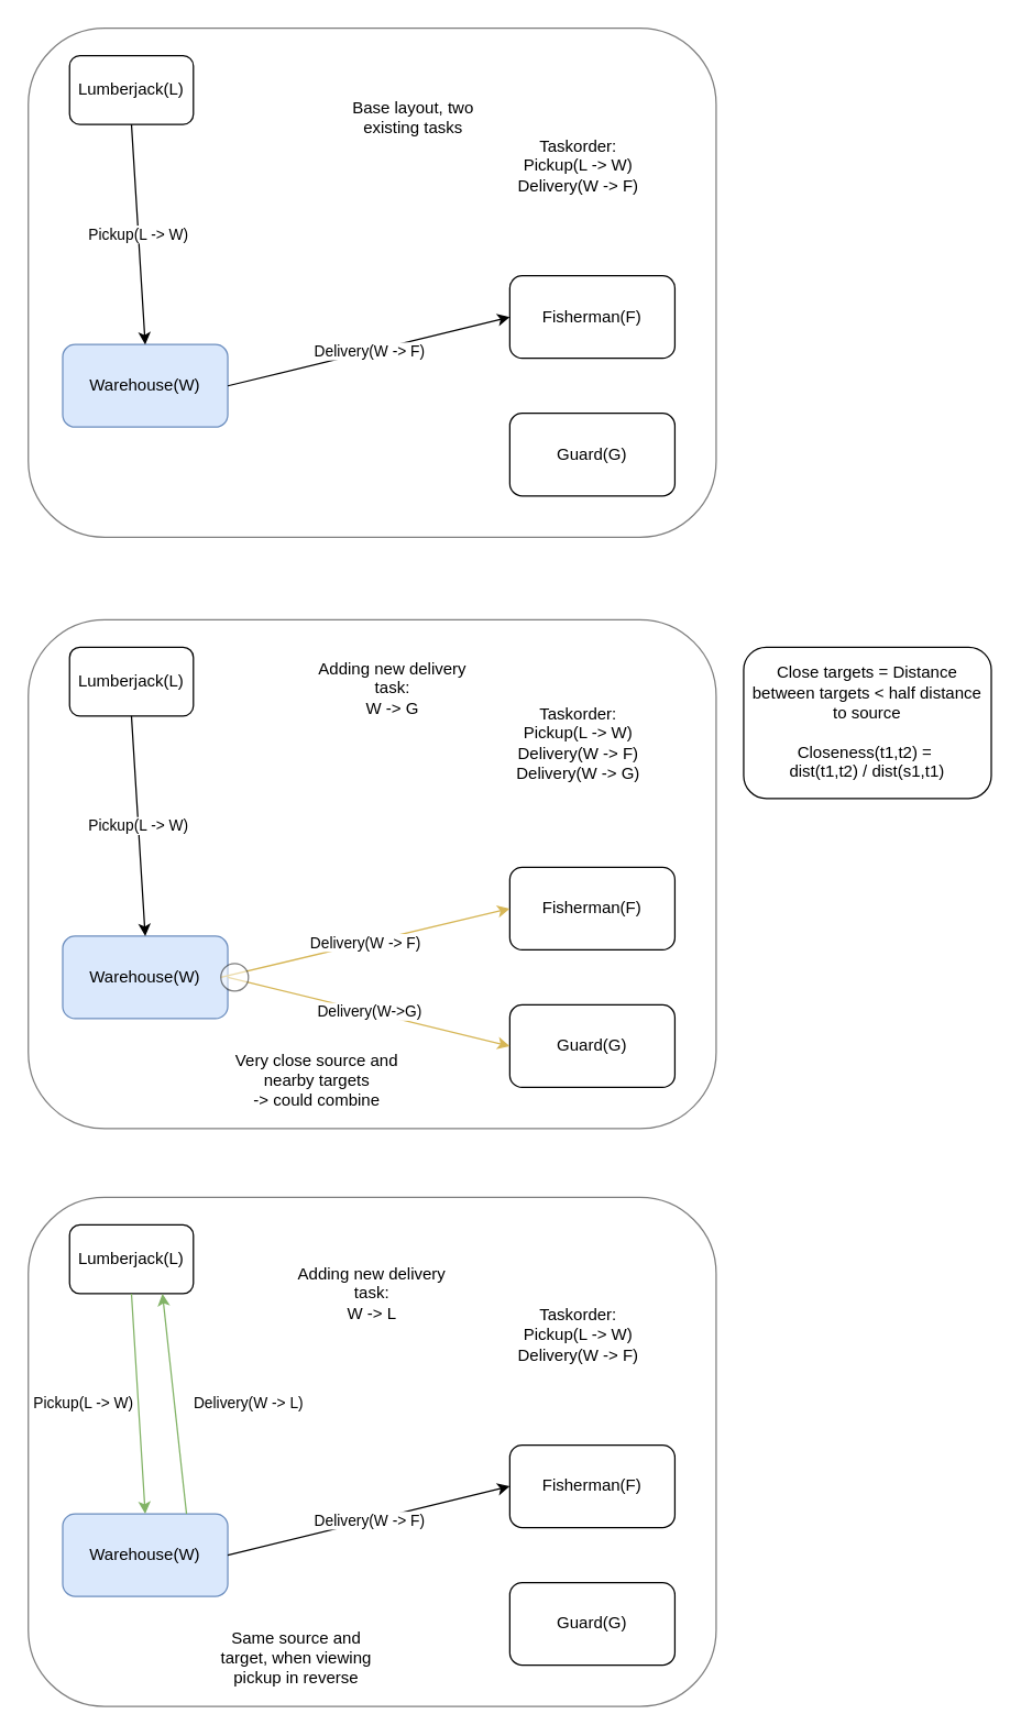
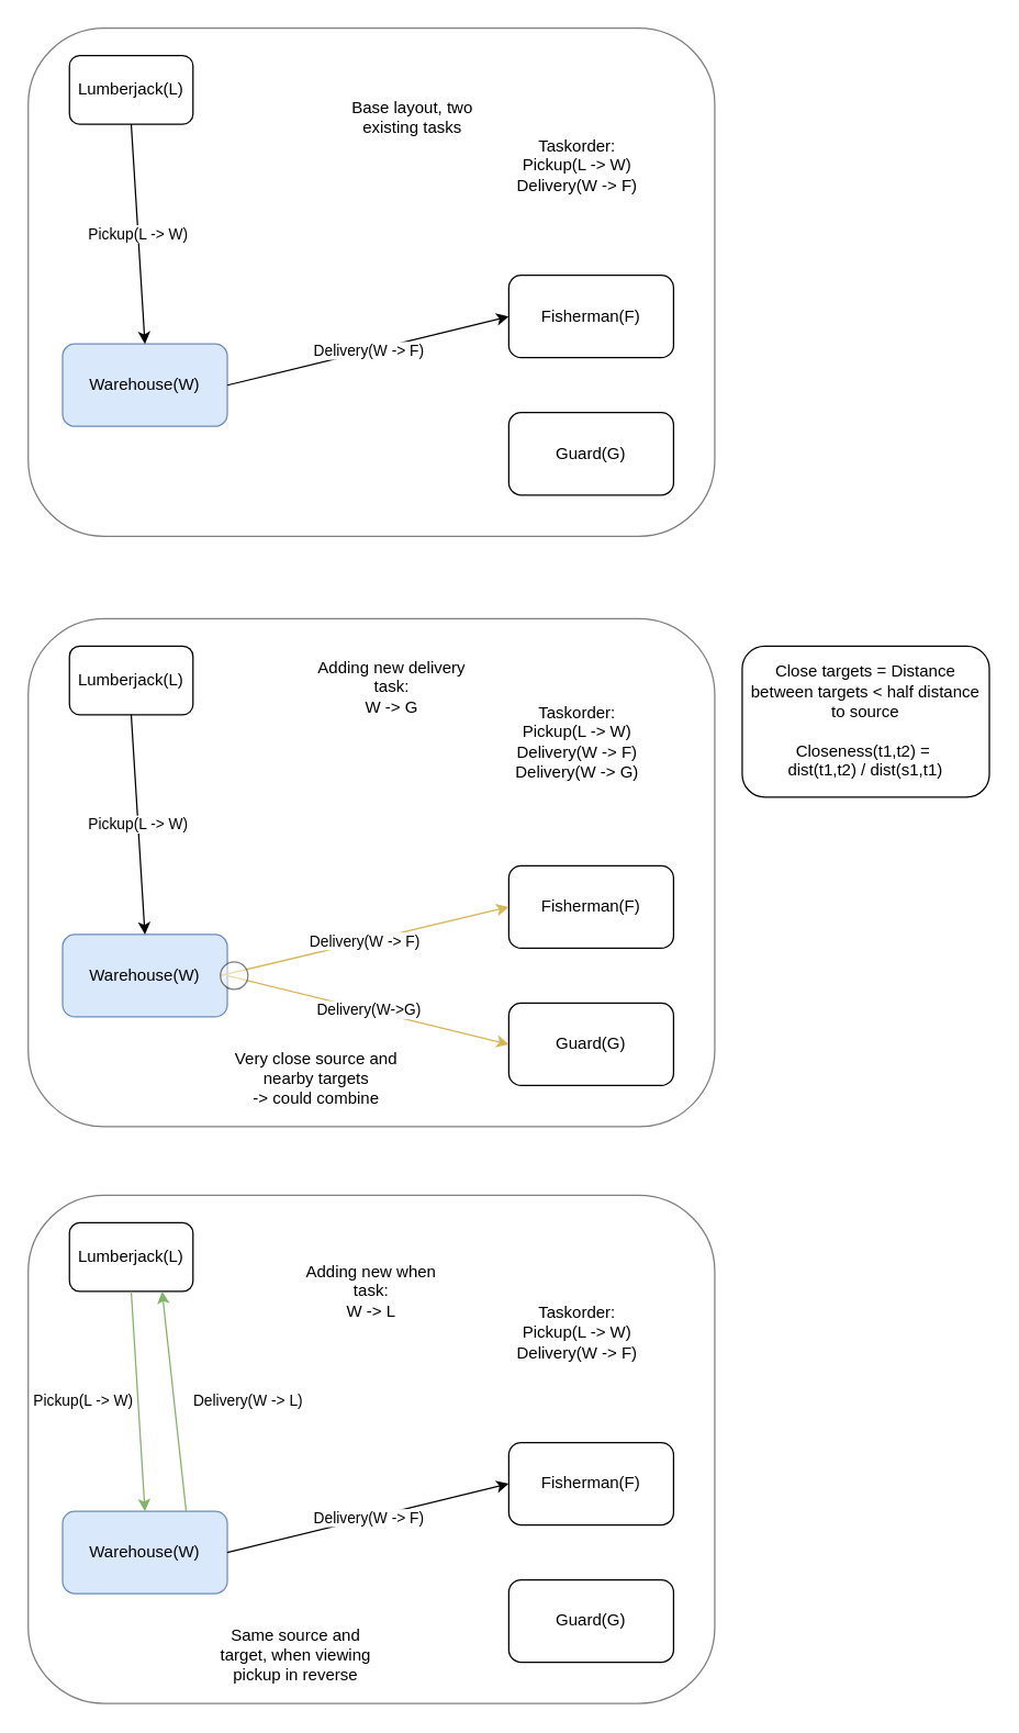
- <mxCell id="34" value="Adding new delivery task:&lt;br&gt;W -&amp;gt; L" style="text;html=1;strokeColor=none;fillColor=none;align=center;verticalAlign=middle;whiteSpace=wrap;rounded=0;" vertex="1" parent="1"><mxGeometry x="215" y="920" width="110" height="40" as="geometry" /></mxCell>
+ <mxCell id="34" value="Adding new when task:&lt;br&gt;W -&amp;gt; L" style="text;html=1;strokeColor=none;fillColor=none;align=center;verticalAlign=middle;whiteSpace=wrap;rounded=0;" vertex="1" parent="1"><mxGeometry x="215" y="920" width="110" height="40" as="geometry" /></mxCell>
